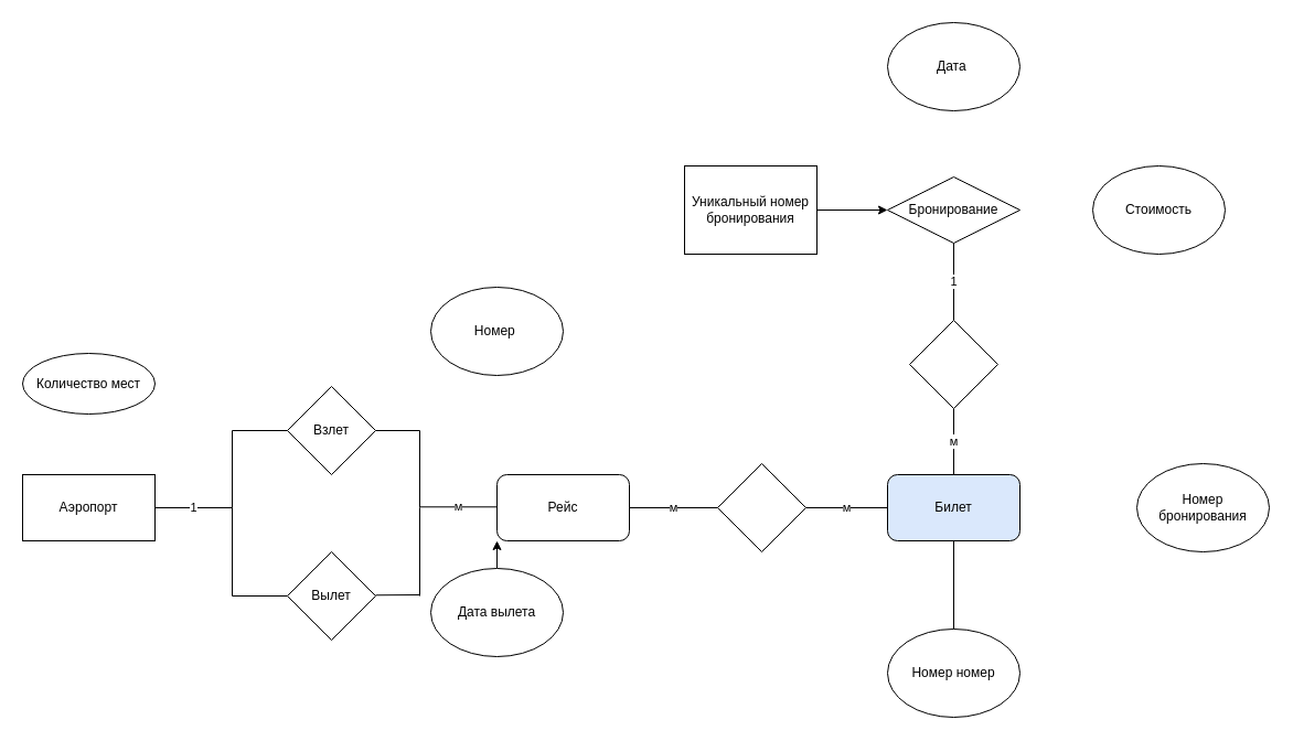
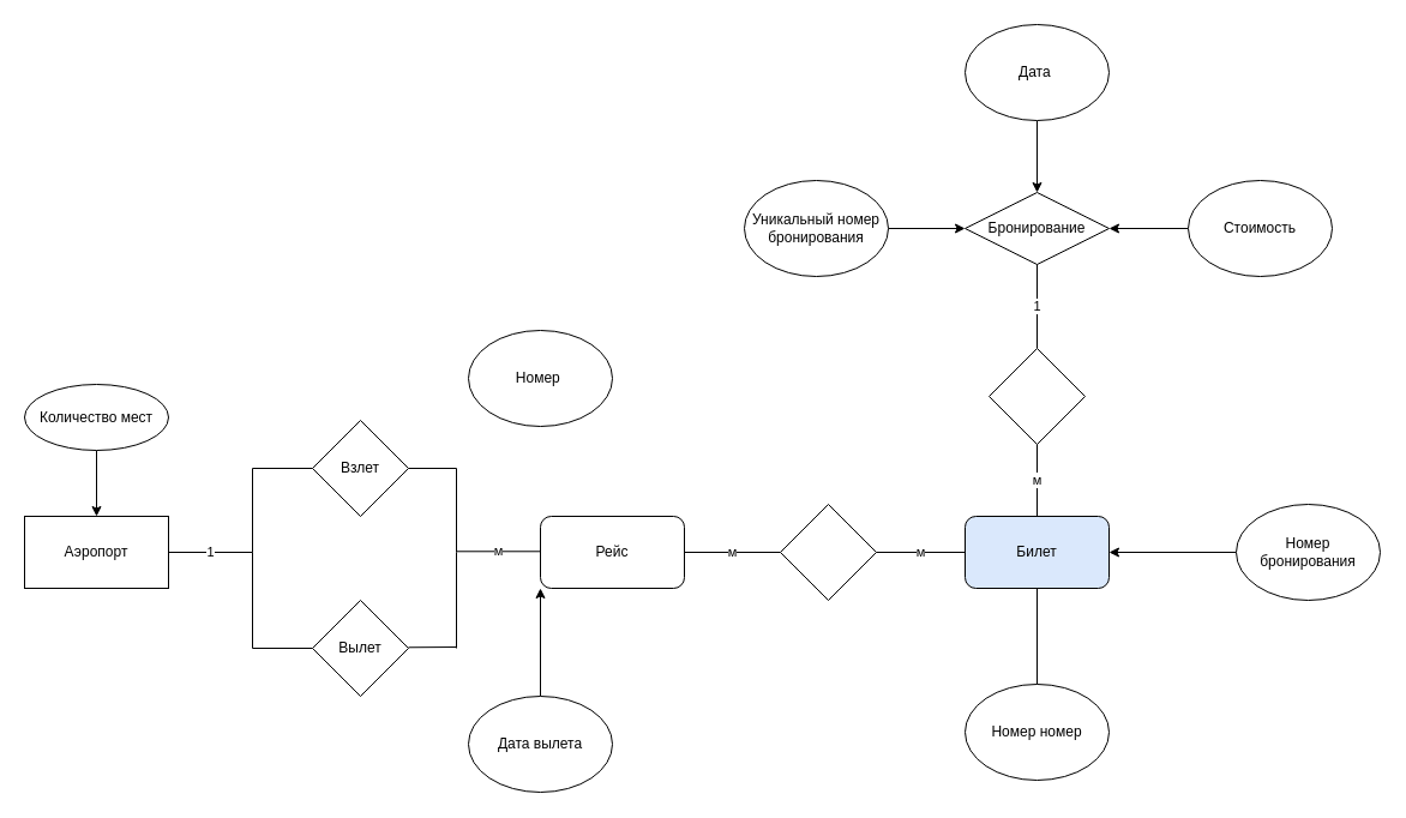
+ <mxCell id="4" style="edgeStyle=orthogonalEdgeStyle;rounded=0;orthogonalLoop=1;jettySize=auto;html=1;exitX=0.5;exitY=1;exitDx=0;exitDy=0;entryX=0.5;entryY=0;entryDx=0;entryDy=0;" parent="1" source="5" target="2" edge="1"><mxGeometry relative="1" as="geometry" /></mxCell>
- <mxCell id="11" value="Уникальный номер бронирования" style="whiteSpace=wrap;html=1;rounded=0;" parent="1" vertex="1"><mxGeometry x="620" y="150" width="120" height="80" as="geometry" /></mxCell>
+ <mxCell id="11" value="Уникальный номер бронирования" style="ellipse;whiteSpace=wrap;html=1;" parent="1" vertex="1"><mxGeometry x="620" y="150" width="120" height="80" as="geometry" /></mxCell>
+ <mxCell id="6" style="edgeStyle=orthogonalEdgeStyle;rounded=0;orthogonalLoop=1;jettySize=auto;html=1;exitX=0;exitY=0.5;exitDx=0;exitDy=0;entryX=1;entryY=0.5;entryDx=0;entryDy=0;" parent="1" source="7" target="2" edge="1"><mxGeometry relative="1" as="geometry" /></mxCell>
- <mxCell id="13" value="Номер&amp;nbsp;" style="ellipse;whiteSpace=wrap;html=1;" parent="1" vertex="1"><mxGeometry y="260" width="120" height="80" as="geometry" x="390" /></mxCell>
+ <mxCell id="13" value="Номер&amp;nbsp;" style="ellipse;whiteSpace=wrap;html=1;" parent="1" vertex="1"><mxGeometry x="390" y="275" width="120" height="80" as="geometry" /></mxCell>
+ <mxCell id="17" style="edgeStyle=orthogonalEdgeStyle;rounded=0;orthogonalLoop=1;jettySize=auto;html=1;" parent="1" source="18" target="16" edge="1"><mxGeometry relative="1" as="geometry" /></mxCell>
+ <mxCell id="8" style="edgeStyle=orthogonalEdgeStyle;rounded=0;orthogonalLoop=1;jettySize=auto;html=1;entryX=1;entryY=0.5;entryDx=0;entryDy=0;" parent="1" source="9" target="3" edge="1"><mxGeometry relative="1" as="geometry" /></mxCell>
- <mxCell id="15" value="Дата вылета" style="ellipse;whiteSpace=wrap;html=1;" parent="1" vertex="1"><mxGeometry x="390" y="515" width="120" height="80" as="geometry" /></mxCell>
+ <mxCell id="15" value="Дата вылета" style="ellipse;whiteSpace=wrap;html=1;" parent="1" vertex="1"><mxGeometry y="580" width="120" height="80" as="geometry" x="390" /></mxCell>
